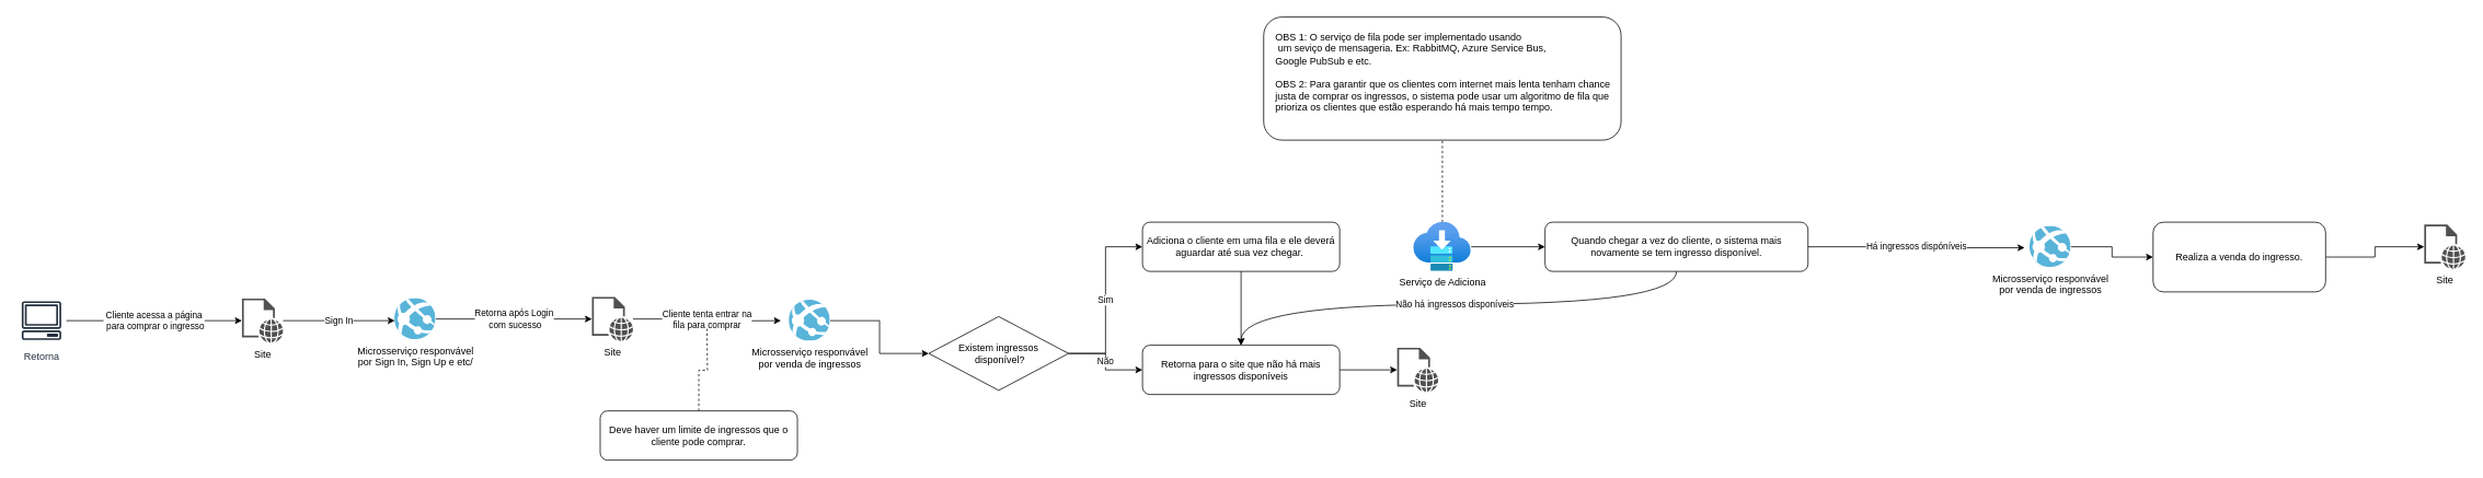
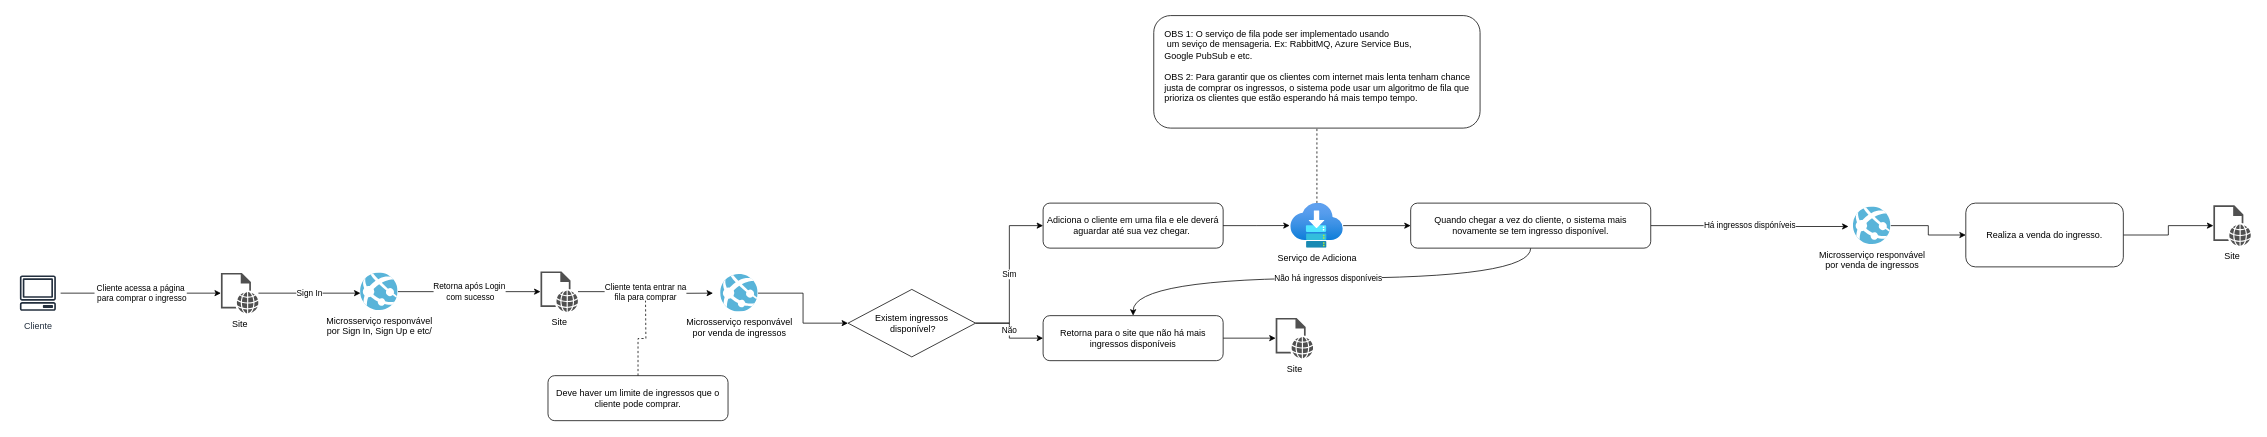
- <mxCell id="22" style="edgeStyle=orthogonalEdgeStyle;rounded=0;orthogonalLoop=1;jettySize=auto;html=1;" edge="1" parent="1" source="12" target="17"><mxGeometry relative="1" as="geometry" /></mxCell>
+ <mxCell id="22" style="edgeStyle=orthogonalEdgeStyle;rounded=0;orthogonalLoop=1;jettySize=auto;html=1;entryX=-0.018;entryY=0.498;entryDx=0;entryDy=0;entryPerimeter=0;" edge="1" parent="1" source="12" target="21"><mxGeometry relative="1" as="geometry" /></mxCell>
- <mxCell id="3" value="Retorna" style="sketch=0;outlineConnect=0;fontColor=#232F3E;gradientColor=none;strokeColor=#232F3E;fillColor=#ffffff;dashed=0;verticalLabelPosition=bottom;verticalAlign=top;align=center;html=1;fontSize=12;fontStyle=0;aspect=fixed;shape=mxgraph.aws4.resourceIcon;resIcon=mxgraph.aws4.client;" vertex="1" parent="1"><mxGeometry x="20" y="360" width="60" height="60" as="geometry" /></mxCell>
+ <mxCell id="3" value="Cliente" style="sketch=0;outlineConnect=0;fontColor=#232F3E;gradientColor=none;strokeColor=#232F3E;fillColor=#ffffff;dashed=0;verticalLabelPosition=bottom;verticalAlign=top;align=center;html=1;fontSize=12;fontStyle=0;aspect=fixed;shape=mxgraph.aws4.resourceIcon;resIcon=mxgraph.aws4.client;" vertex="1" parent="1"><mxGeometry x="20" y="360" width="60" height="60" as="geometry" /></mxCell>
